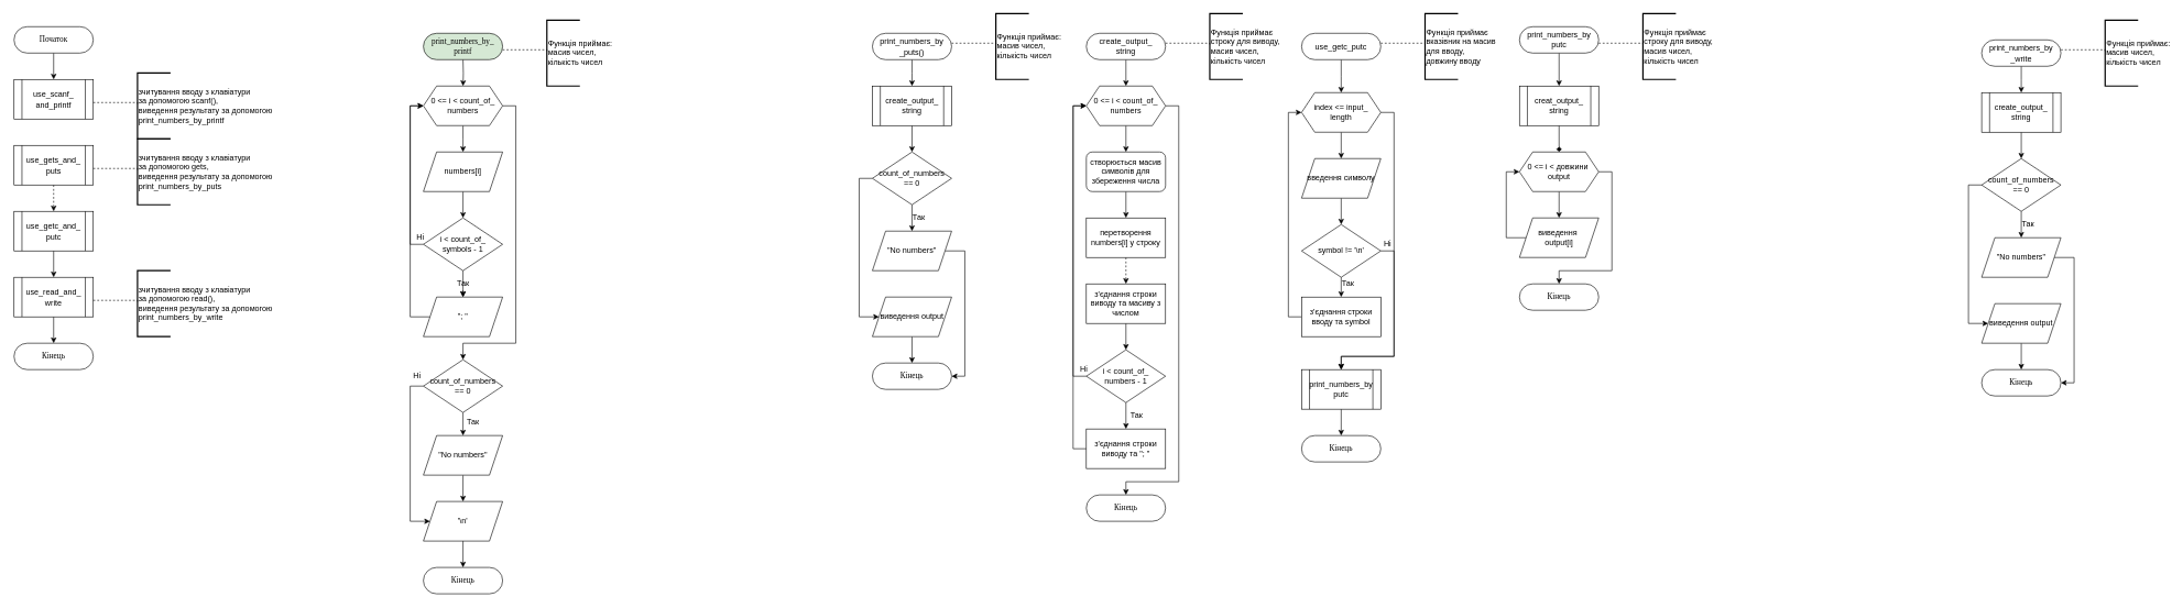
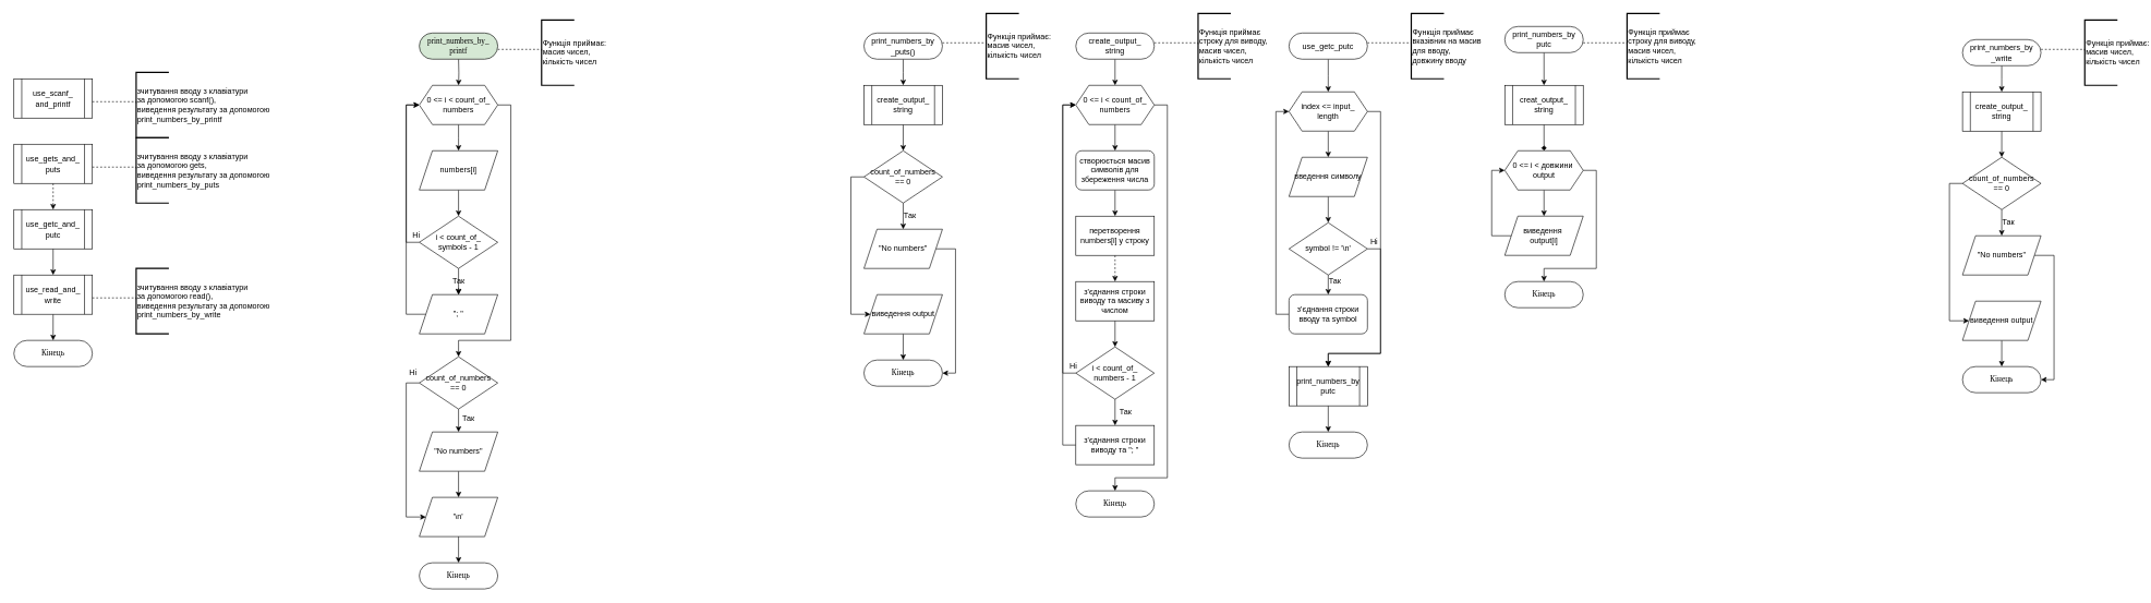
- <mxCell id="3" value="Початок" style="rounded=1;whiteSpace=wrap;html=1;arcSize=50;fontFamily=Times New Roman;fontSize=12;" parent="1" vertex="1"><mxGeometry x="20" y="40" width="120" height="40" as="geometry" /></mxCell>
- <mxCell id="2" style="edgeStyle=orthogonalEdgeStyle;rounded=0;orthogonalLoop=1;jettySize=auto;html=1;" parent="1" source="3" target="5" edge="1"><mxGeometry relative="1" as="geometry" /></mxCell>
- <mxCell id="92" value="з'єднання строки вводу та symbol" style="rounded=0;whiteSpace=wrap;html=1;" parent="1" vertex="1"><mxGeometry x="1970" y="450" width="120" height="60" as="geometry" /></mxCell>
+ <mxCell id="92" value="з'єднання строки вводу та symbol" style="whiteSpace=wrap;html=1;rounded=1;" parent="1" vertex="1"><mxGeometry x="1970" y="450" width="120" height="60" as="geometry" /></mxCell>
